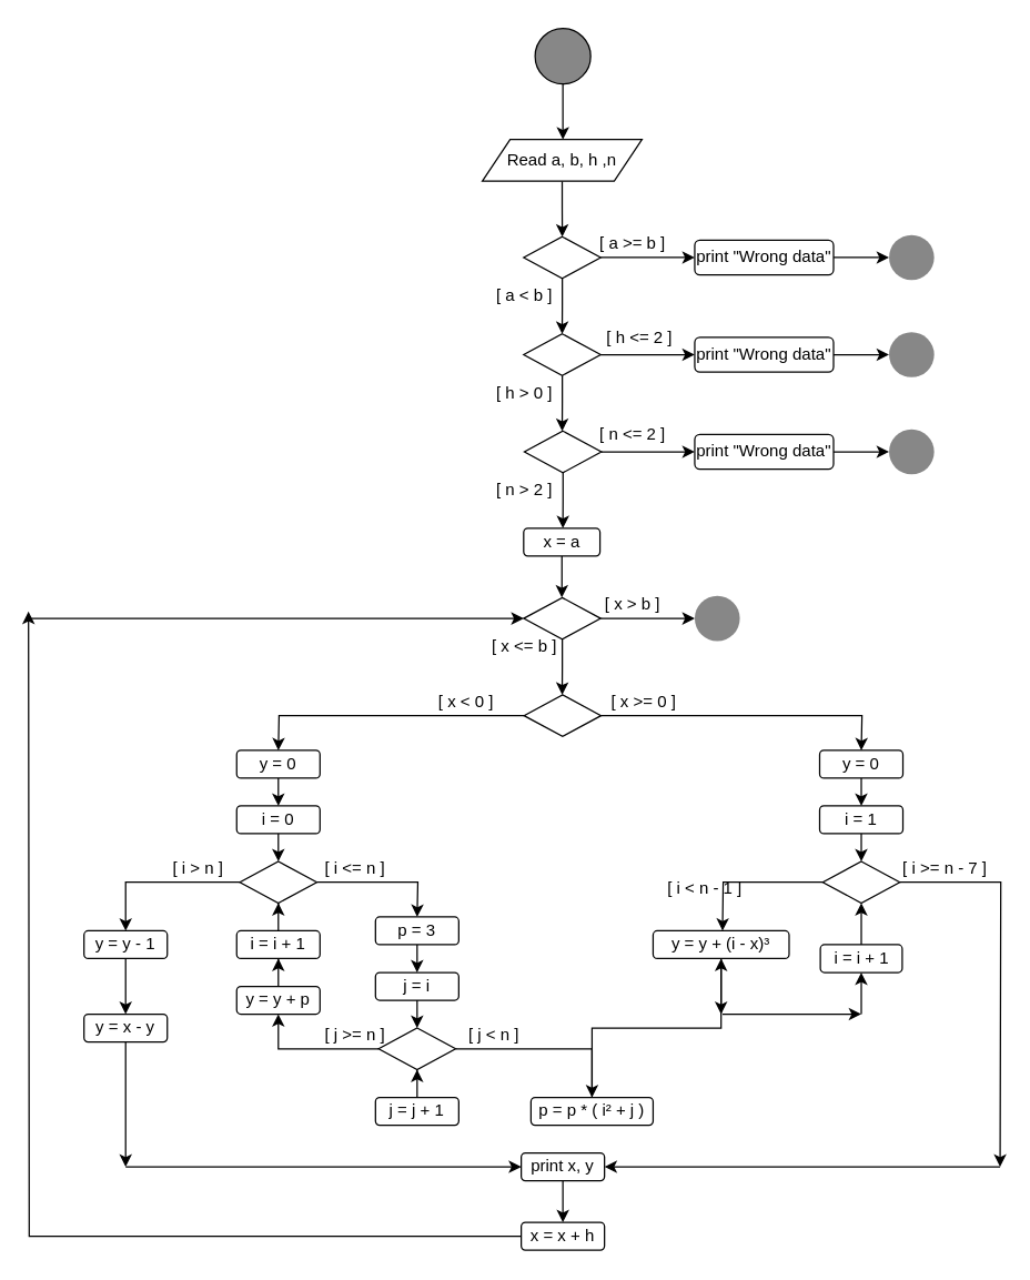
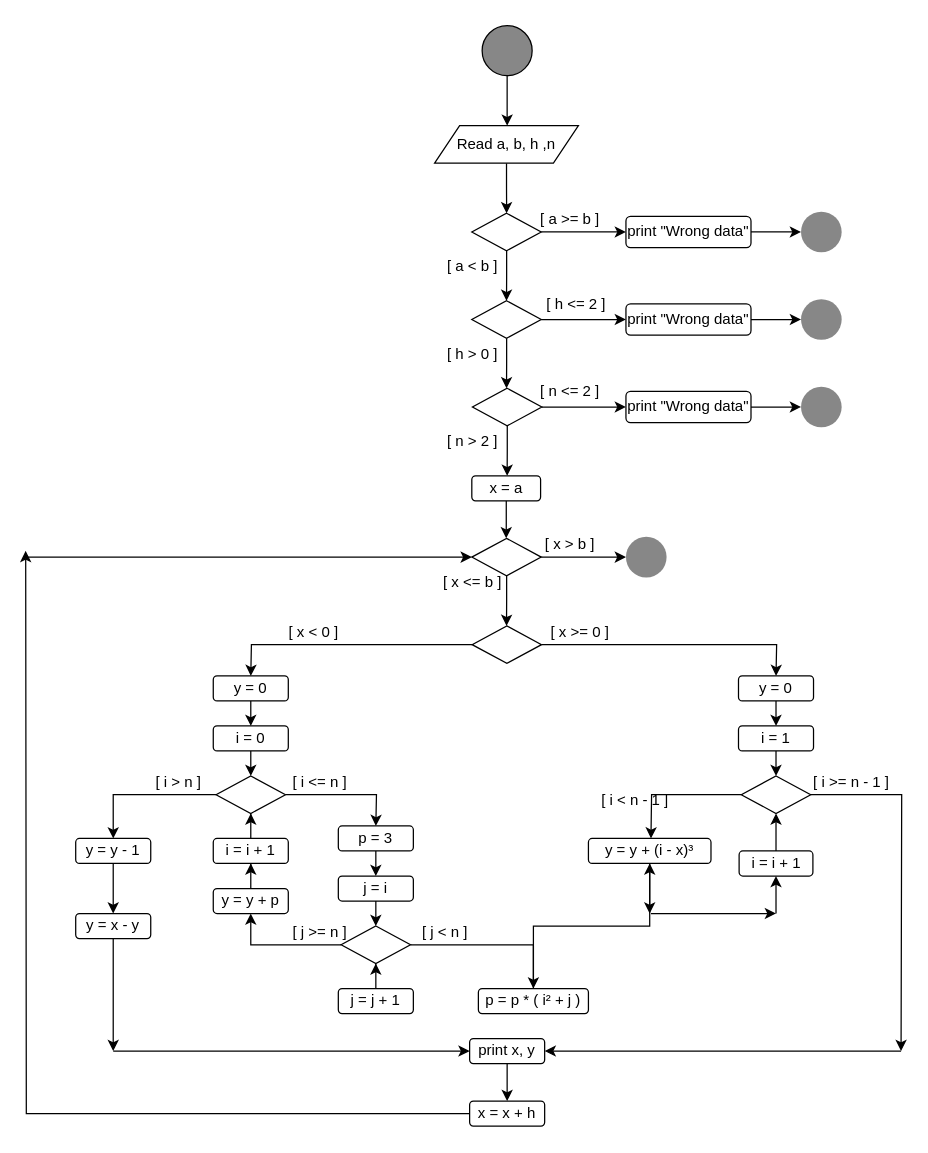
- <mxCell id="42" value="[ x &amp;lt; 0 ]" style="text;html=1;align=center;verticalAlign=middle;resizable=0;points=[];autosize=1;strokeColor=none;fillColor=none;" parent="1" vertex="1"><mxGeometry x="305" y="490" width="60" height="30" as="geometry" /></mxCell>
+ <mxCell id="42" value="[ x &amp;lt; 0 ]" style="text;html=1;align=center;verticalAlign=middle;resizable=0;points=[];autosize=1;strokeColor=none;fillColor=none;" parent="1" vertex="1"><mxGeometry x="220" y="490" width="60" height="30" as="geometry" /></mxCell>
- <mxCell id="77" value="[ i &amp;gt;= n - 7 ]" style="text;html=1;align=center;verticalAlign=middle;resizable=0;points=[];autosize=1;strokeColor=none;fillColor=none;" parent="1" vertex="1"><mxGeometry x="640" y="610" width="80" height="30" as="geometry" /></mxCell>
+ <mxCell id="77" value="[ i &amp;gt;= n - 1 ]" style="text;html=1;align=center;verticalAlign=middle;resizable=0;points=[];autosize=1;strokeColor=none;fillColor=none;" parent="1" vertex="1"><mxGeometry x="640" y="610" width="80" height="30" as="geometry" /></mxCell>
